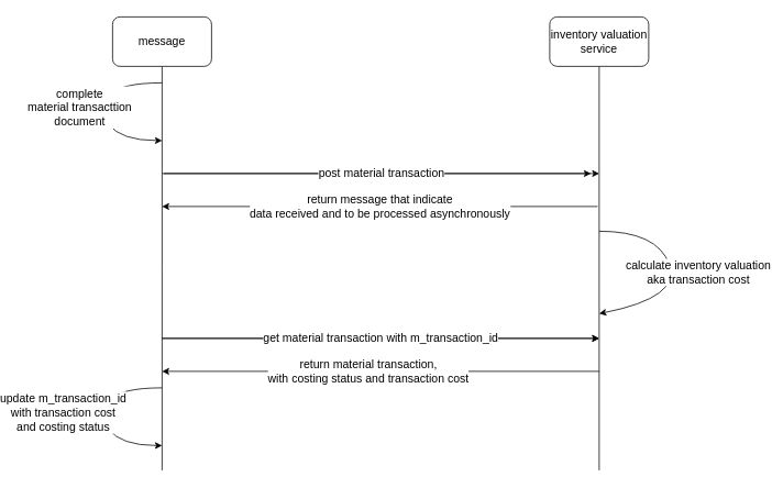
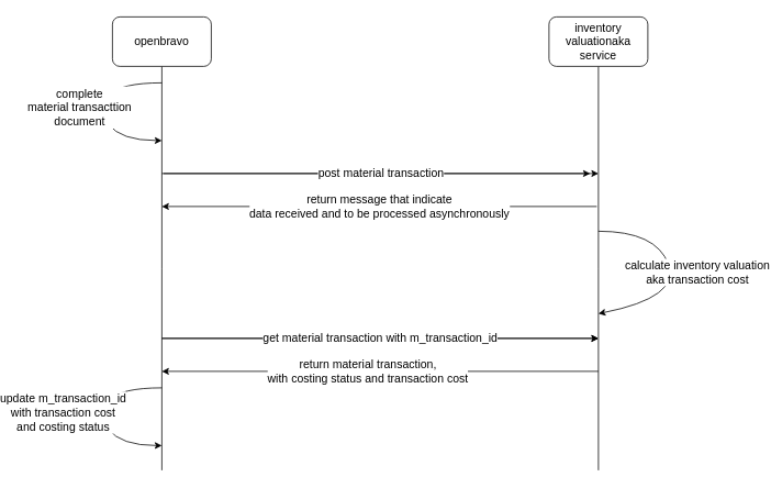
- <mxCell id="3" value="message" style="rounded=1;whiteSpace=wrap;html=1;fontSize=14;" vertex="1" parent="1"><mxGeometry x="40" y="20" width="120" height="60" as="geometry" /></mxCell>
+ <mxCell id="3" value="openbravo" style="rounded=1;whiteSpace=wrap;html=1;fontSize=14;" vertex="1" parent="1"><mxGeometry x="40" y="20" width="120" height="60" as="geometry" /></mxCell>
- <mxCell id="5" value="inventory valuation service" style="rounded=1;whiteSpace=wrap;html=1;fontSize=14;" vertex="1" parent="1"><mxGeometry x="570" y="20" width="120" height="60" as="geometry" /></mxCell>
+ <mxCell id="5" value="inventory valuationaka service" style="rounded=1;whiteSpace=wrap;html=1;fontSize=14;" vertex="1" parent="1"><mxGeometry x="570" y="20" width="120" height="60" as="geometry" /></mxCell>
